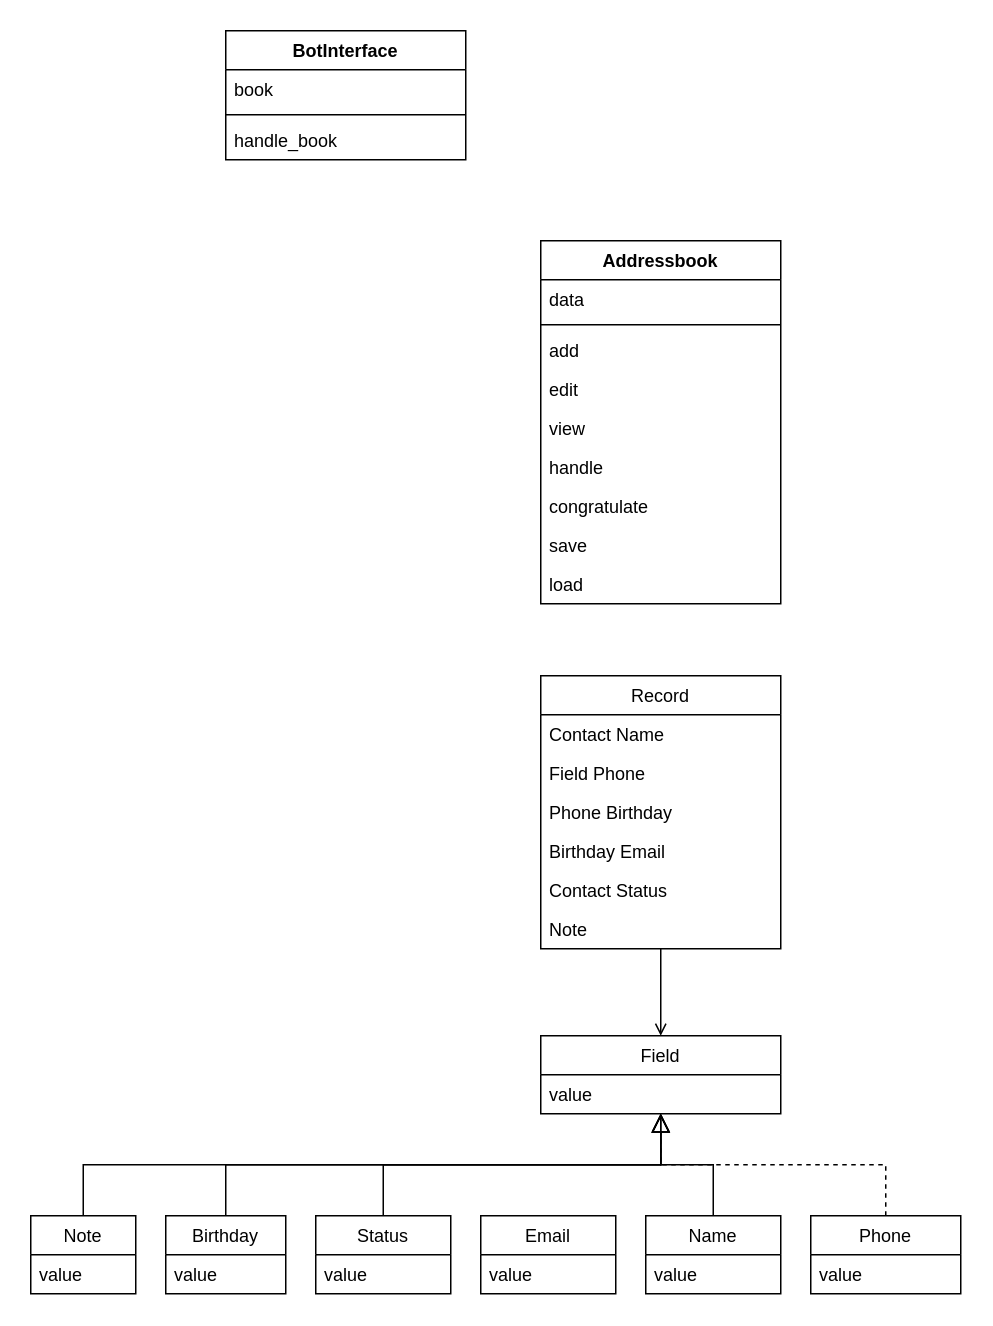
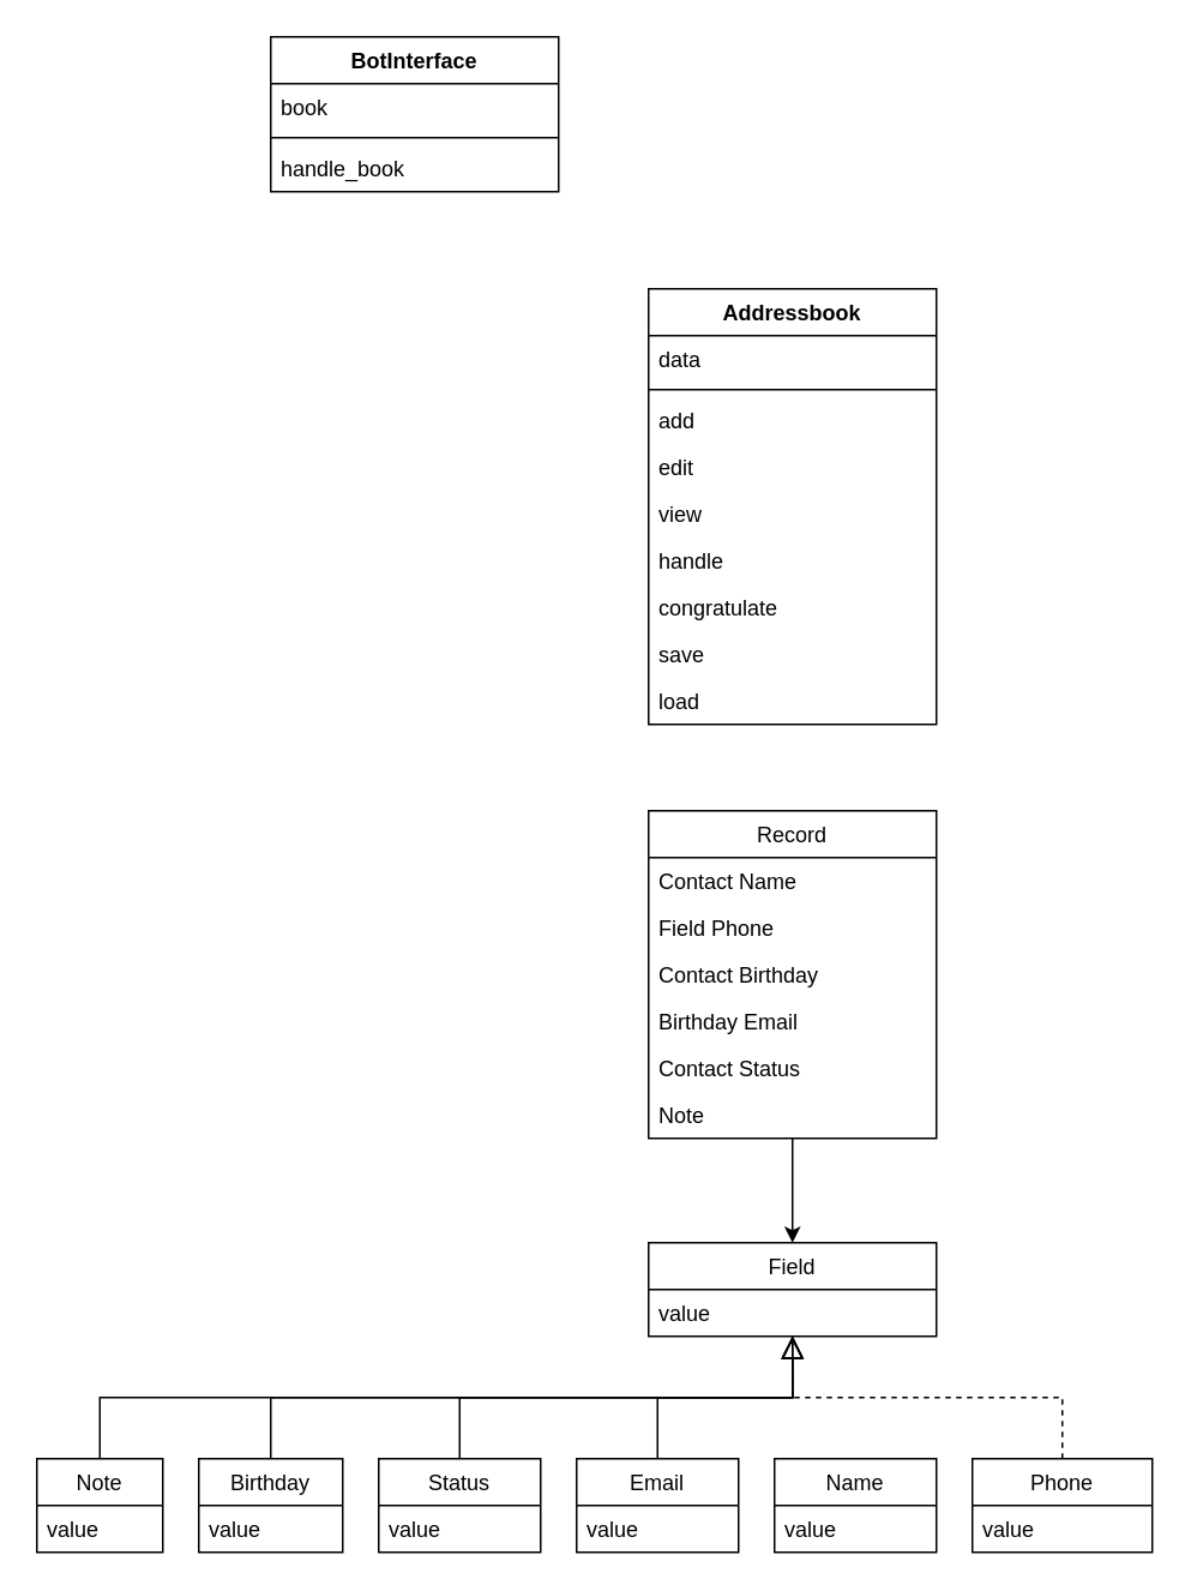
- <mxCell id="20" value="Phone Birthday" style="text;strokeColor=none;fillColor=none;align=left;verticalAlign=top;spacingLeft=4;spacingRight=4;overflow=hidden;rotatable=0;points=[[0,0.5],[1,0.5]];portConstraint=eastwest;" vertex="1" parent="17"><mxGeometry y="78" width="160" height="26" as="geometry" /></mxCell>
+ <mxCell id="20" value="Contact Birthday" style="text;strokeColor=none;fillColor=none;align=left;verticalAlign=top;spacingLeft=4;spacingRight=4;overflow=hidden;rotatable=0;points=[[0,0.5],[1,0.5]];portConstraint=eastwest;" vertex="1" parent="17"><mxGeometry y="78" width="160" height="26" as="geometry" /></mxCell>
- <mxCell id="16" style="edgeStyle=orthogonalEdgeStyle;rounded=0;orthogonalLoop=1;jettySize=auto;html=1;entryX=0.5;entryY=0;entryDx=0;entryDy=0;endArrow=open;" edge="1" parent="1" source="17" target="24"><mxGeometry relative="1" as="geometry" /></mxCell>
+ <mxCell id="16" style="edgeStyle=orthogonalEdgeStyle;rounded=0;orthogonalLoop=1;jettySize=auto;html=1;entryX=0.5;entryY=0;entryDx=0;entryDy=0;" edge="1" parent="1" source="17" target="24"><mxGeometry relative="1" as="geometry" /></mxCell>
+ <mxCell id="40" value="" style="endArrow=block;endSize=10;endFill=0;shadow=0;strokeWidth=1;rounded=0;edgeStyle=elbowEdgeStyle;elbow=vertical;exitX=0.5;exitY=0;exitDx=0;exitDy=0;" edge="1" parent="1" source="34" target="24"><mxGeometry width="160" relative="1" as="geometry"><mxPoint x="260" y="350" as="sourcePoint" /><mxPoint x="150" y="248" as="targetPoint" /></mxGeometry></mxCell>
- <mxCell id="39" value="" style="endArrow=block;endSize=10;endFill=0;shadow=0;strokeWidth=1;rounded=0;edgeStyle=elbowEdgeStyle;elbow=vertical;exitX=0.5;exitY=0;exitDx=0;exitDy=0;" edge="1" parent="1" source="36" target="24"><mxGeometry width="160" relative="1" as="geometry"><mxPoint x="310" y="734" as="sourcePoint" /><mxPoint x="200" y="632" as="targetPoint" /></mxGeometry></mxCell>
